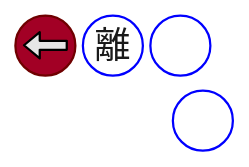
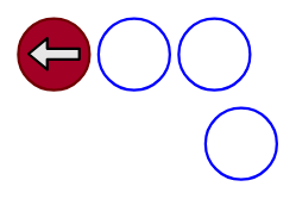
- <mxCell id="11" value="&lt;font face=&quot;Verdana&quot; style=&quot;font-size: 48px;&quot;&gt;離&lt;br style=&quot;font-size: 48px;&quot;&gt;&lt;/font&gt;" style="text;strokeColor=none;align=center;fillColor=none;html=1;verticalAlign=middle;whiteSpace=wrap;rounded=0;fontSize=48;labelBorderColor=none;fontColor=#1A1A1A;labelBackgroundColor=none;" vertex="1" parent="9"><mxGeometry y="15" width="80" height="50" as="geometry" /></mxCell>
